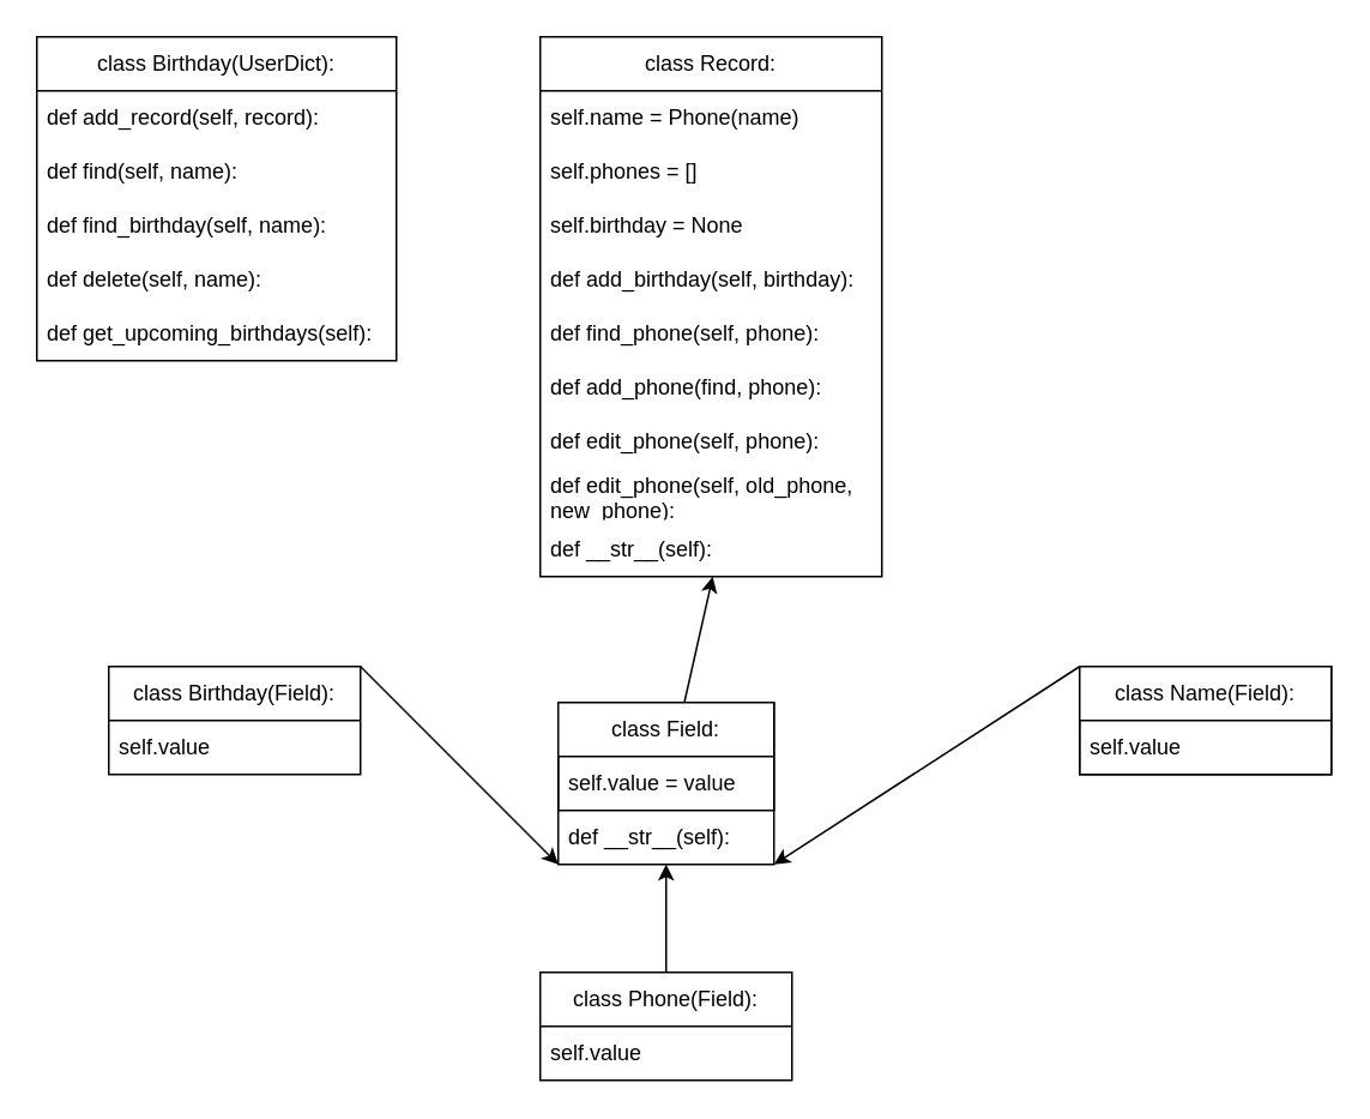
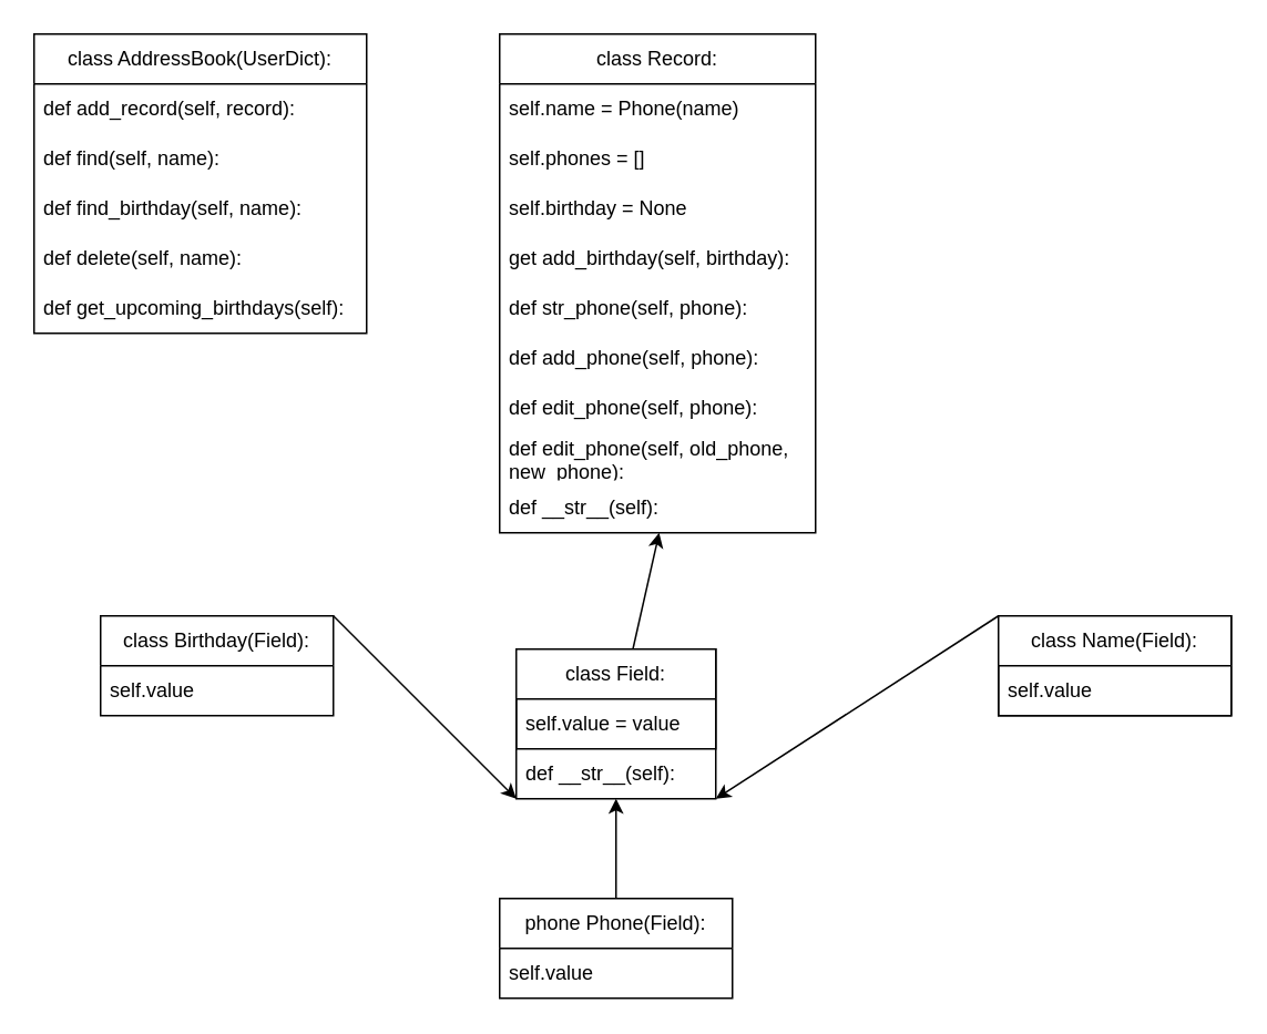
- <mxCell id="28" value="class Birthday(UserDict):" style="swimlane;fontStyle=0;childLayout=stackLayout;horizontal=1;startSize=30;horizontalStack=0;resizeParent=1;resizeParentMax=0;resizeLast=0;collapsible=1;marginBottom=0;whiteSpace=wrap;html=1;" vertex="1" parent="1"><mxGeometry x="20" y="20" width="200" height="180" as="geometry" /></mxCell>
+ <mxCell id="28" value="class AddressBook(UserDict):" style="swimlane;fontStyle=0;childLayout=stackLayout;horizontal=1;startSize=30;horizontalStack=0;resizeParent=1;resizeParentMax=0;resizeLast=0;collapsible=1;marginBottom=0;whiteSpace=wrap;html=1;" vertex="1" parent="1"><mxGeometry x="20" y="20" width="200" height="180" as="geometry" /></mxCell>
- <mxCell id="22" value="def add_birthday(self, birthday):" style="text;strokeColor=none;fillColor=none;align=left;verticalAlign=middle;spacingLeft=4;spacingRight=4;overflow=hidden;points=[[0,0.5],[1,0.5]];portConstraint=eastwest;rotatable=0;whiteSpace=wrap;html=1;" vertex="1" parent="18"><mxGeometry y="120" width="190" height="30" as="geometry" /></mxCell>
+ <mxCell id="22" value="get add_birthday(self, birthday):" style="text;strokeColor=none;fillColor=none;align=left;verticalAlign=middle;spacingLeft=4;spacingRight=4;overflow=hidden;points=[[0,0.5],[1,0.5]];portConstraint=eastwest;rotatable=0;whiteSpace=wrap;html=1;" vertex="1" parent="18"><mxGeometry y="120" width="190" height="30" as="geometry" /></mxCell>
- <mxCell id="23" value="def find_phone(self, phone):" style="text;strokeColor=none;fillColor=none;align=left;verticalAlign=middle;spacingLeft=4;spacingRight=4;overflow=hidden;points=[[0,0.5],[1,0.5]];portConstraint=eastwest;rotatable=0;whiteSpace=wrap;html=1;" vertex="1" parent="18"><mxGeometry y="150" width="190" height="30" as="geometry" /></mxCell>
+ <mxCell id="23" value="def str_phone(self, phone):" style="text;strokeColor=none;fillColor=none;align=left;verticalAlign=middle;spacingLeft=4;spacingRight=4;overflow=hidden;points=[[0,0.5],[1,0.5]];portConstraint=eastwest;rotatable=0;whiteSpace=wrap;html=1;" vertex="1" parent="18"><mxGeometry y="150" width="190" height="30" as="geometry" /></mxCell>
- <mxCell id="24" value="def add_phone(find, phone):" style="text;strokeColor=none;fillColor=none;align=left;verticalAlign=middle;spacingLeft=4;spacingRight=4;overflow=hidden;points=[[0,0.5],[1,0.5]];portConstraint=eastwest;rotatable=0;whiteSpace=wrap;html=1;" vertex="1" parent="18"><mxGeometry y="180" width="190" height="30" as="geometry" /></mxCell>
+ <mxCell id="24" value="def add_phone(self, phone):" style="text;strokeColor=none;fillColor=none;align=left;verticalAlign=middle;spacingLeft=4;spacingRight=4;overflow=hidden;points=[[0,0.5],[1,0.5]];portConstraint=eastwest;rotatable=0;whiteSpace=wrap;html=1;" vertex="1" parent="18"><mxGeometry y="180" width="190" height="30" as="geometry" /></mxCell>
- <mxCell id="16" value="class Phone(Field):" style="swimlane;fontStyle=0;childLayout=stackLayout;horizontal=1;startSize=30;horizontalStack=0;resizeParent=1;resizeParentMax=0;resizeLast=0;collapsible=1;marginBottom=0;whiteSpace=wrap;html=1;" vertex="1" parent="1"><mxGeometry x="300" y="540" width="140" height="60" as="geometry" /></mxCell>
+ <mxCell id="16" value="phone Phone(Field):" style="swimlane;fontStyle=0;childLayout=stackLayout;horizontal=1;startSize=30;horizontalStack=0;resizeParent=1;resizeParentMax=0;resizeLast=0;collapsible=1;marginBottom=0;whiteSpace=wrap;html=1;" vertex="1" parent="1"><mxGeometry x="300" y="540" width="140" height="60" as="geometry" /></mxCell>
